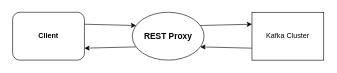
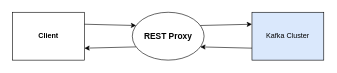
- <mxCell id="2" value="&lt;b&gt;Client&lt;/b&gt;" style="whiteSpace=wrap;html=1;rounded=1;" vertex="1" parent="1"><mxGeometry x="20" y="20" width="120" height="80" as="geometry" /></mxCell>
+ <mxCell id="2" value="&lt;b&gt;Client&lt;/b&gt;" style="rounded=0;whiteSpace=wrap;html=1;" vertex="1" parent="1"><mxGeometry x="20" y="20" width="120" height="80" as="geometry" /></mxCell>
- <mxCell id="4" value="Kafka Cluster" style="rounded=0;whiteSpace=wrap;html=1;" vertex="1" parent="1"><mxGeometry x="420" y="20" width="120" height="80" as="geometry" /></mxCell>
+ <mxCell id="4" value="Kafka Cluster" style="rounded=0;whiteSpace=wrap;html=1;fillColor=#dae8fc;" vertex="1" parent="1"><mxGeometry x="420" y="20" width="120" height="80" as="geometry" /></mxCell>
